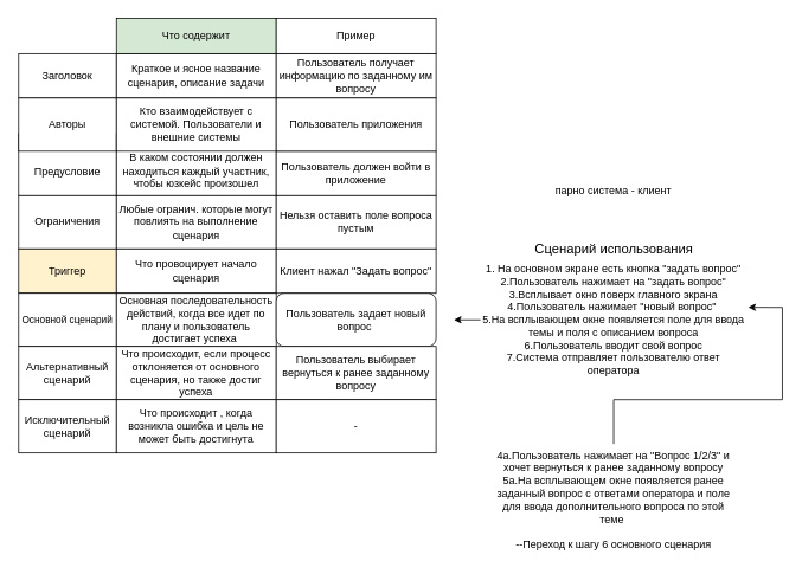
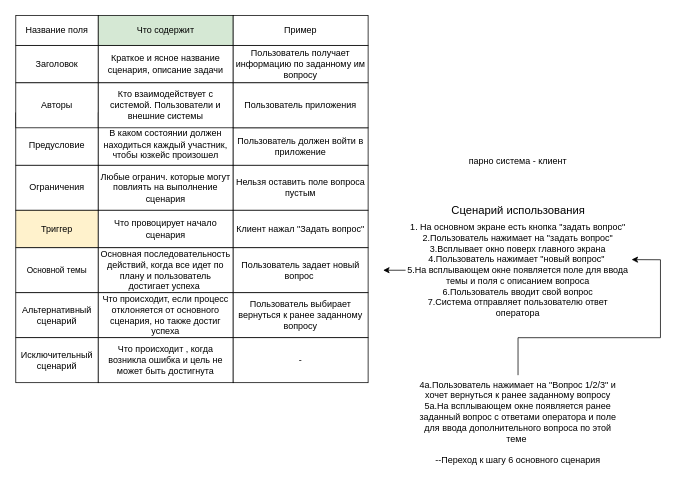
+ <mxCell id="3" value="Название поля" style="rounded=0;whiteSpace=wrap;html=1;" vertex="1" parent="1"><mxGeometry x="20" y="20" width="110" height="40" as="geometry" /></mxCell>
- <mxCell id="13" value="&lt;font style=&quot;font-size: 11px;&quot;&gt;Основной сценарий&lt;/font&gt;" style="rounded=0;whiteSpace=wrap;html=1;" vertex="1" parent="1"><mxGeometry x="20" y="330" width="110" height="60" as="geometry" /></mxCell>
+ <mxCell id="13" value="&lt;font style=&quot;font-size: 11px;&quot;&gt;Основной темы&lt;/font&gt;" style="rounded=0;whiteSpace=wrap;html=1;" vertex="1" parent="1"><mxGeometry x="20" y="330" width="110" height="60" as="geometry" /></mxCell>
- <mxCell id="26" value="Пользователь задает новый вопрос&amp;nbsp;" style="whiteSpace=wrap;html=1;rounded=1;" vertex="1" parent="1"><mxGeometry x="310" y="330" width="180" height="60" as="geometry" /></mxCell>
+ <mxCell id="26" value="Пользователь задает новый вопрос&amp;nbsp;" style="rounded=0;whiteSpace=wrap;html=1;" vertex="1" parent="1"><mxGeometry x="310" y="330" width="180" height="60" as="geometry" /></mxCell>
